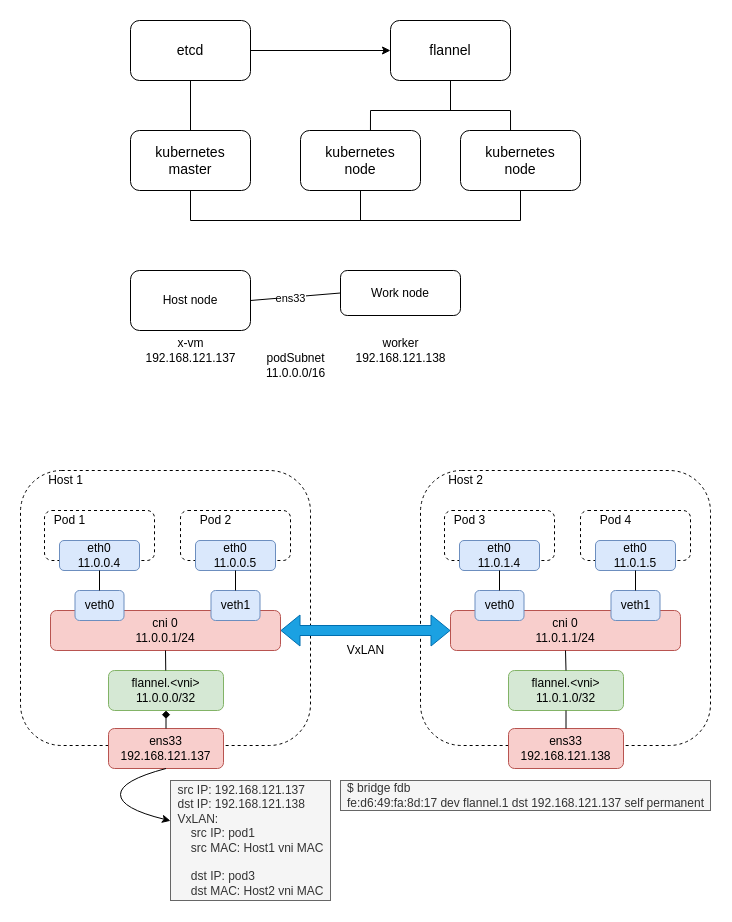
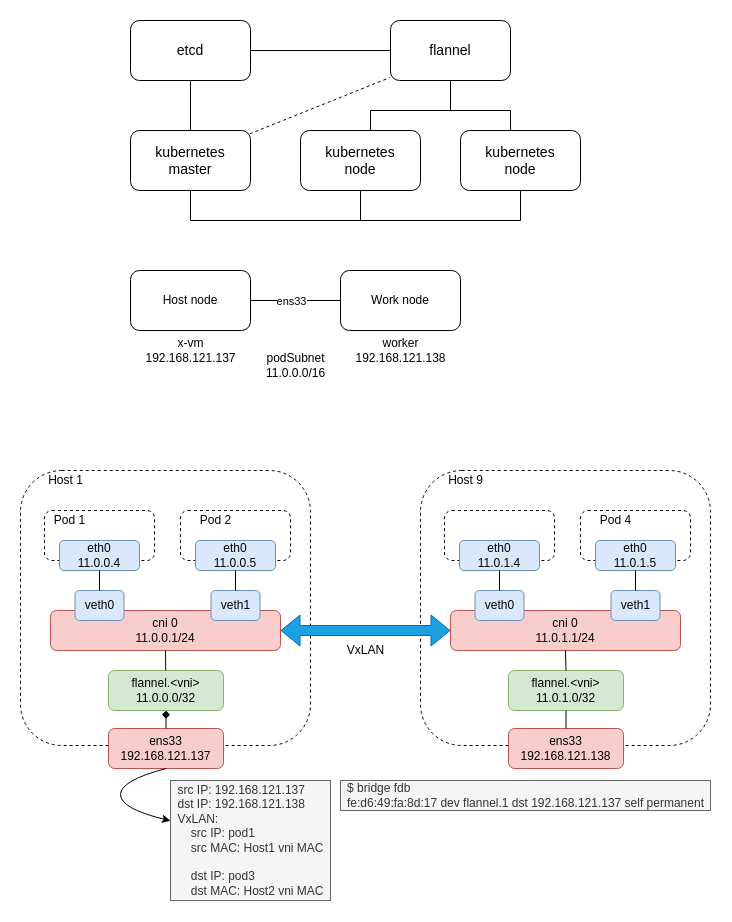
- <mxCell id="53" value="" style="endArrow=classic;html=1;fontSize=14;entryX=0;entryY=0.5;entryDx=0;entryDy=0;exitX=1;exitY=0.5;exitDx=0;exitDy=0;" edge="1" parent="1" source="37" target="38"><mxGeometry width="50" height="50" relative="1" as="geometry"><mxPoint x="390" y="170" as="sourcePoint" /><mxPoint x="440" y="120" as="targetPoint" /></mxGeometry></mxCell>
+ <mxCell id="53" value="" style="endArrow=none;html=1;fontSize=14;entryX=0;entryY=0.5;entryDx=0;entryDy=0;exitX=1;exitY=0.5;exitDx=0;exitDy=0;" edge="1" parent="1" source="37" target="38"><mxGeometry width="50" height="50" relative="1" as="geometry"><mxPoint x="390" y="170" as="sourcePoint" /><mxPoint x="440" y="120" as="targetPoint" /></mxGeometry></mxCell>
+ <mxCell id="63" value="" style="endArrow=none;dashed=1;html=1;fontSize=14;entryX=-0.006;entryY=0.952;entryDx=0;entryDy=0;entryPerimeter=0;exitX=0.994;exitY=0.055;exitDx=0;exitDy=0;exitPerimeter=0;" edge="1" parent="1" source="39" target="38"><mxGeometry width="50" height="50" relative="1" as="geometry"><mxPoint x="430" as="sourcePoint" y="160" /><mxPoint x="480" y="110" as="targetPoint" /></mxGeometry></mxCell>
- <mxCell id="3" value="Work node" style="rounded=1;whiteSpace=wrap;html=1;" vertex="1" parent="1"><mxGeometry x="340" y="270" width="120" height="45" as="geometry" /></mxCell>
+ <mxCell id="3" value="Work node" style="rounded=1;whiteSpace=wrap;html=1;" vertex="1" parent="1"><mxGeometry x="340" y="270" width="120" height="60" as="geometry" /></mxCell>
- <mxCell id="32" value="Host 2" style="text;html=1;align=center;verticalAlign=middle;resizable=0;points=[];autosize=1;" vertex="1" parent="1"><mxGeometry x="440" y="470" width="50" height="20" as="geometry" /></mxCell>
+ <mxCell id="32" value="Host 9" style="text;html=1;align=center;verticalAlign=middle;resizable=0;points=[];autosize=1;" vertex="1" parent="1"><mxGeometry x="440" y="470" width="50" height="20" as="geometry" /></mxCell>
- <mxCell id="33" value="Pod 3" style="text;html=1;align=center;verticalAlign=middle;resizable=0;points=[];autosize=1;" vertex="1" parent="1"><mxGeometry x="444" y="510" width="50" height="20" as="geometry" /></mxCell>
